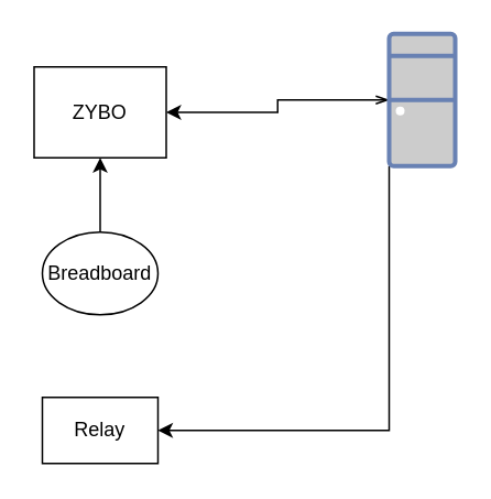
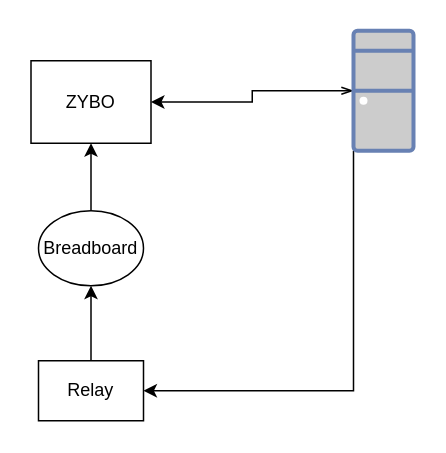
+ <mxCell id="6" value="" style="edgeStyle=orthogonalEdgeStyle;rounded=0;orthogonalLoop=1;jettySize=auto;html=1;" edge="1" parent="1" source="7" target="9"><mxGeometry relative="1" as="geometry" /></mxCell>
